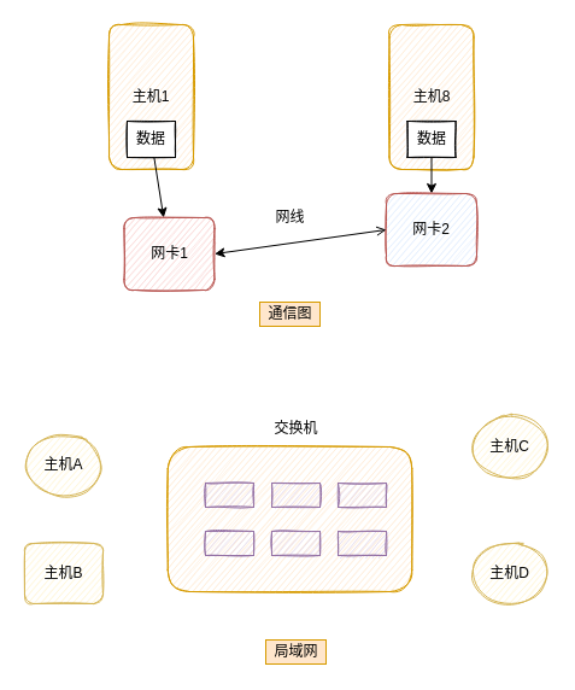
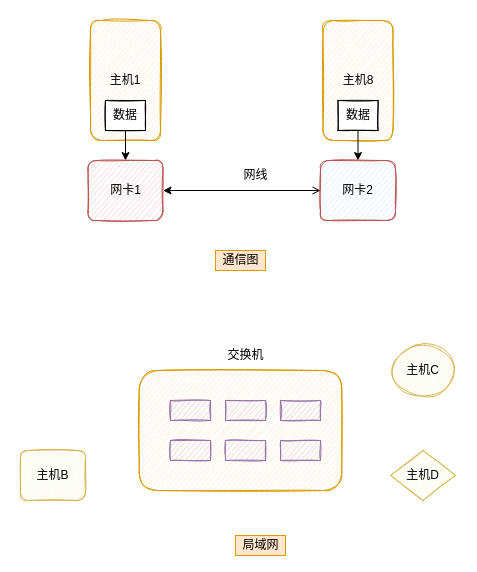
- <mxCell id="11" value="网线" style="text;html=1;align=center;verticalAlign=middle;resizable=0;points=[];autosize=1;strokeColor=none;fillColor=none;" vertex="1" parent="1"><mxGeometry x="220" y="170" width="40" height="20" as="geometry" /></mxCell>
+ <mxCell id="11" value="网线" style="text;html=1;align=center;verticalAlign=middle;resizable=0;points=[];autosize=1;strokeColor=none;fillColor=none;" vertex="1" parent="1"><mxGeometry x="235" y="165" width="40" height="20" as="geometry" /></mxCell>
- <mxCell id="5" value="网卡1" style="whiteSpace=wrap;html=1;rounded=1;sketch=1;fillColor=#f8cecc;strokeColor=#b85450;" vertex="1" parent="1"><mxGeometry x="102.5" y="180" width="75" height="60" as="geometry" /></mxCell>
+ <mxCell id="5" value="网卡1" style="whiteSpace=wrap;html=1;rounded=1;sketch=1;fillColor=#f8cecc;strokeColor=#b85450;" vertex="1" parent="1"><mxGeometry x="87.5" y="160" width="75" height="60" as="geometry" /></mxCell>
- <mxCell id="21" value="主机A" style="ellipse;whiteSpace=wrap;html=1;rounded=1;sketch=1;fillColor=#fff2cc;strokeColor=#d6b656;" vertex="1" parent="1"><mxGeometry x="20" y="360" width="65" height="50" as="geometry" /></mxCell>
- <mxCell id="22" value="主机D" style="ellipse;whiteSpace=wrap;html=1;rounded=1;sketch=1;fillColor=#fff2cc;strokeColor=#d6b656;" vertex="1" parent="1"><mxGeometry x="390" y="450" width="65" height="50" as="geometry" /></mxCell>
+ <mxCell id="22" value="主机D" style="rhombus;whiteSpace=wrap;html=1;sketch=1;fillColor=#fff2cc;strokeColor=#d6b656;" vertex="1" parent="1"><mxGeometry x="390" y="450" width="65" height="50" as="geometry" /></mxCell>
- <mxCell id="13" value="局域网" style="text;html=1;align=center;verticalAlign=middle;resizable=0;points=[];autosize=1;strokeColor=#d79b00;fillColor=#ffe6cc;" vertex="1" parent="1"><mxGeometry x="220" y="530" width="50" height="20" as="geometry" /></mxCell>
+ <mxCell id="13" value="局域网" style="text;html=1;align=center;verticalAlign=middle;resizable=0;points=[];autosize=1;strokeColor=#d79b00;fillColor=#ffe6cc;" vertex="1" parent="1"><mxGeometry x="235" y="535" width="50" height="20" as="geometry" /></mxCell>
